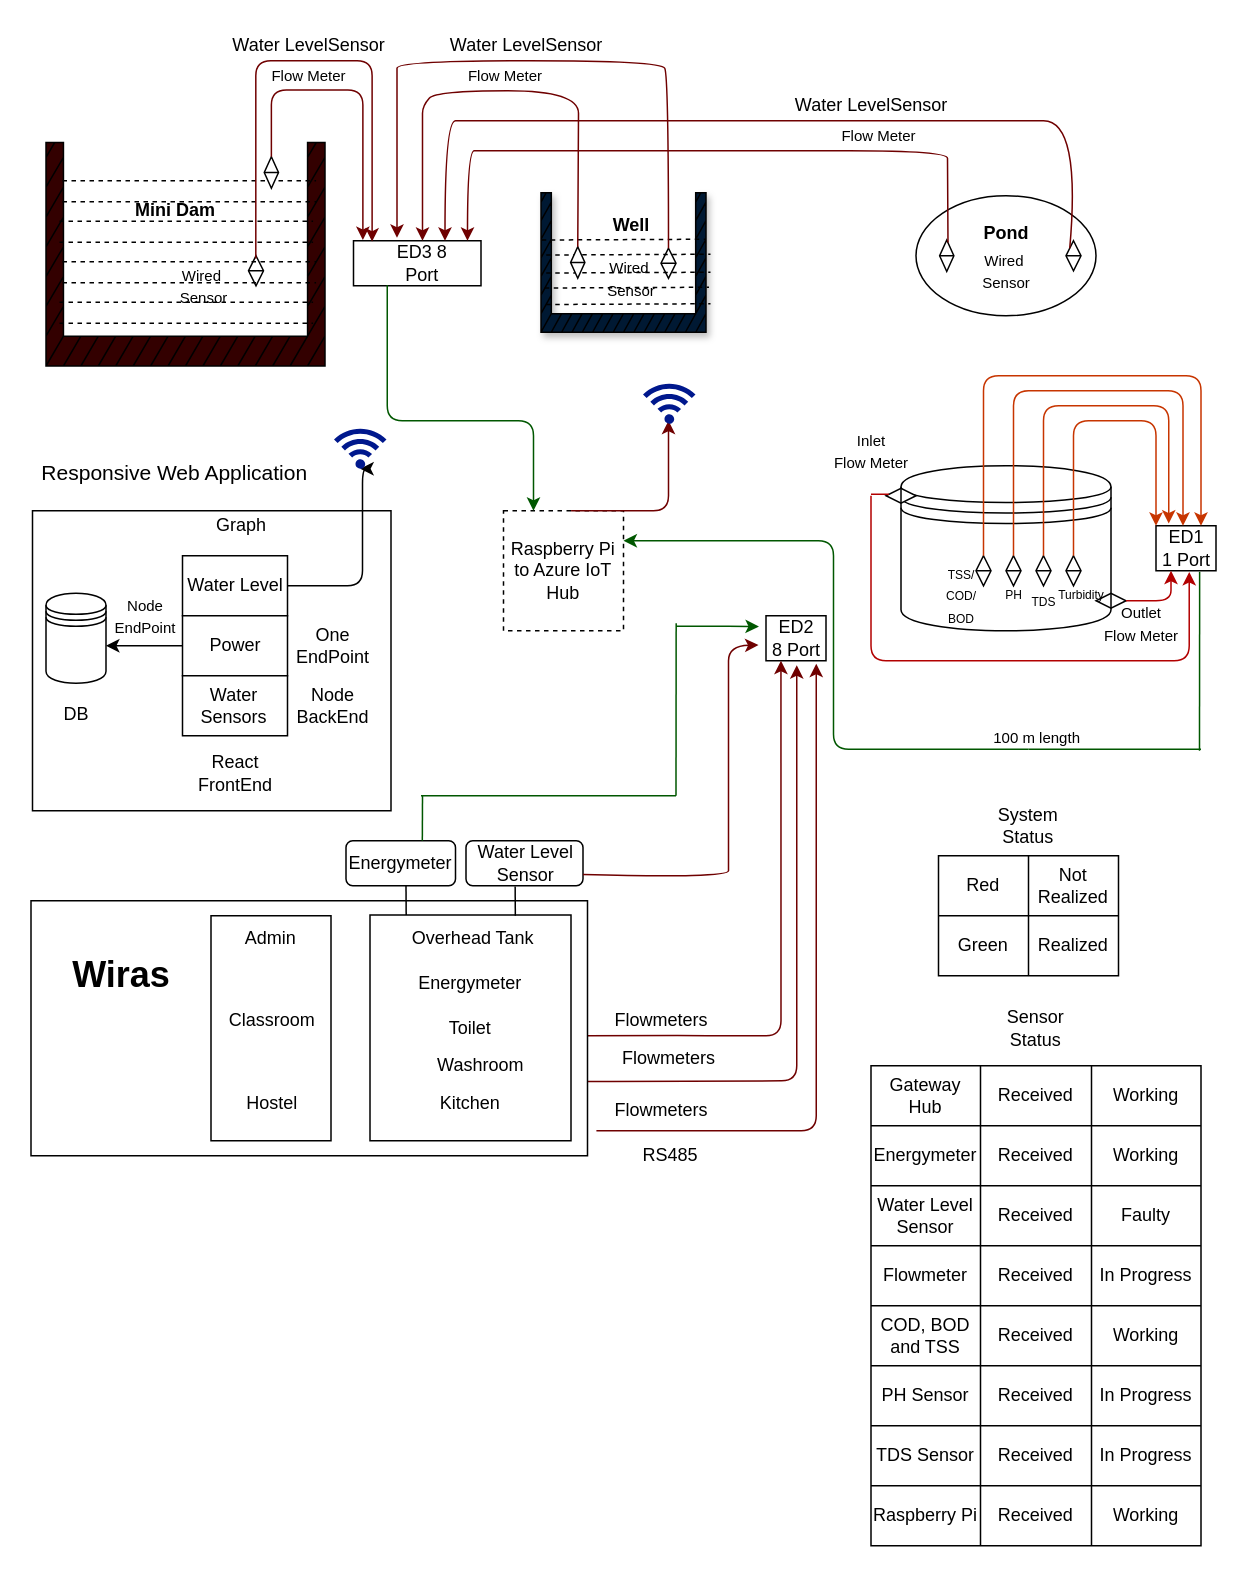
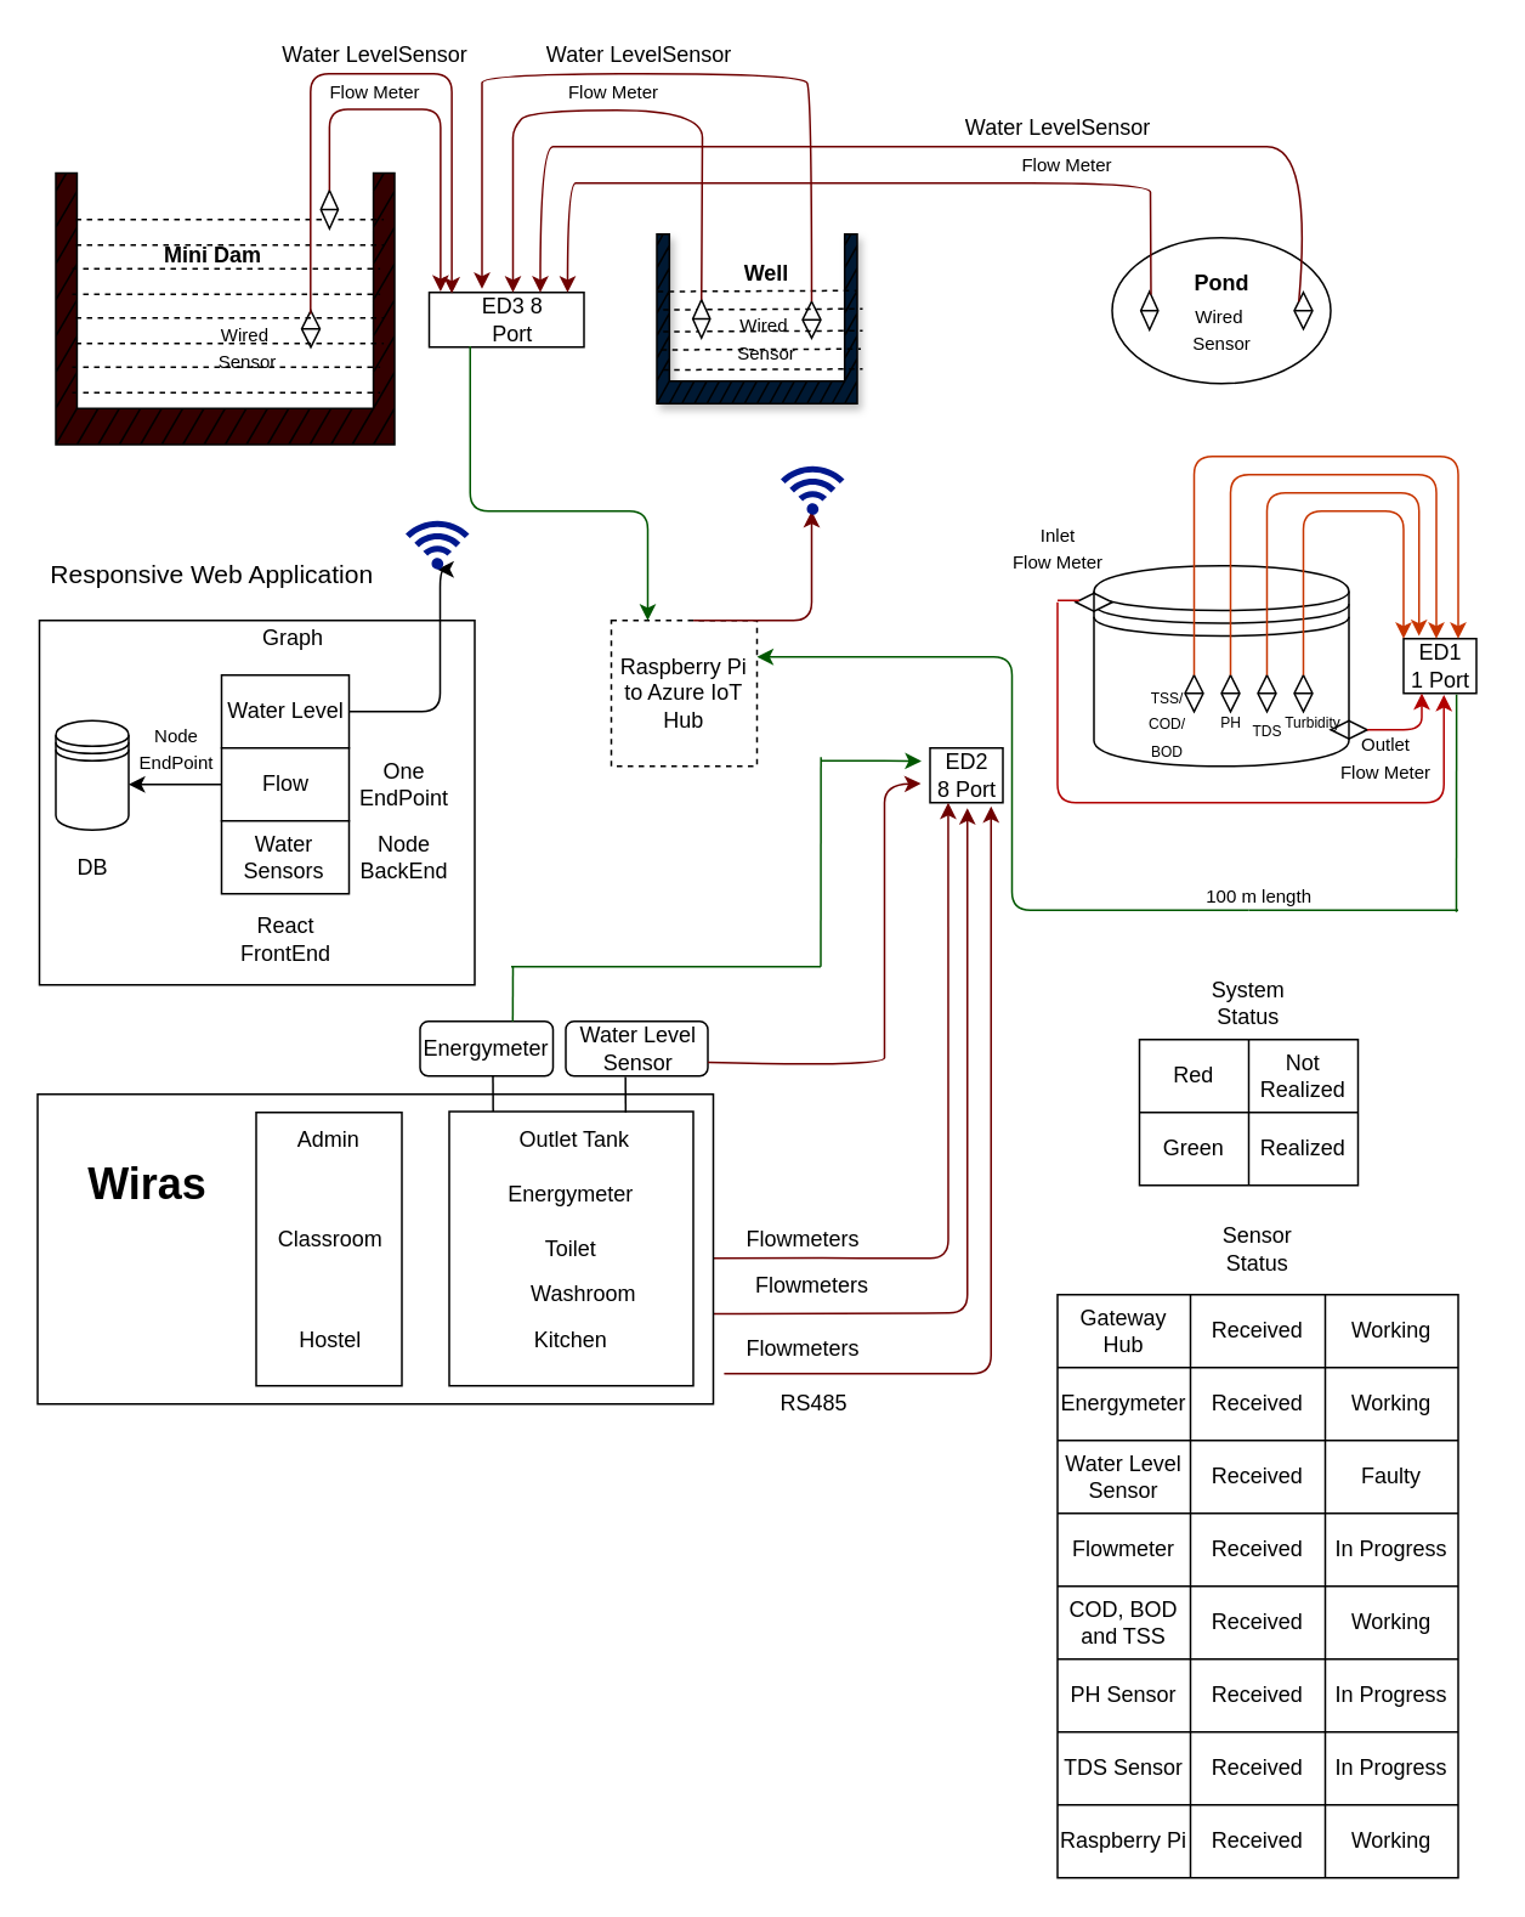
- <mxCell id="17" value="Power" style="text;html=1;align=center;verticalAlign=middle;resizable=0;points=[];autosize=1;strokeColor=none;fillColor=none;" parent="1" vertex="1"><mxGeometry x="131" y="420" width="50" height="20" as="geometry" /></mxCell>
+ <mxCell id="17" value="Flow" style="text;html=1;align=center;verticalAlign=middle;resizable=0;points=[];autosize=1;strokeColor=none;fillColor=none;" parent="1" vertex="1"><mxGeometry x="131" y="420" width="50" height="20" as="geometry" /></mxCell>
- <mxCell id="120" value="Overhead Tank" style="text;html=1;strokeColor=none;fillColor=none;align=center;verticalAlign=middle;whiteSpace=wrap;rounded=0;" vertex="1" parent="1"><mxGeometry x="260" y="610" width="110" height="30" as="geometry" /></mxCell>
+ <mxCell id="120" value="Outlet Tank" style="text;html=1;strokeColor=none;fillColor=none;align=center;verticalAlign=middle;whiteSpace=wrap;rounded=0;" vertex="1" parent="1"><mxGeometry x="260" y="610" width="110" height="30" as="geometry" /></mxCell>
